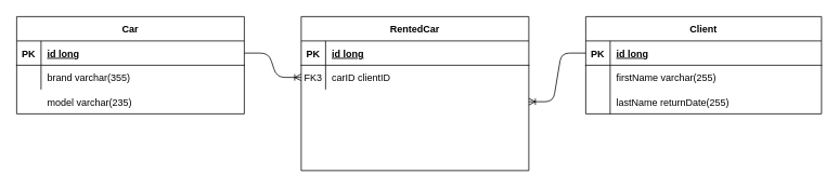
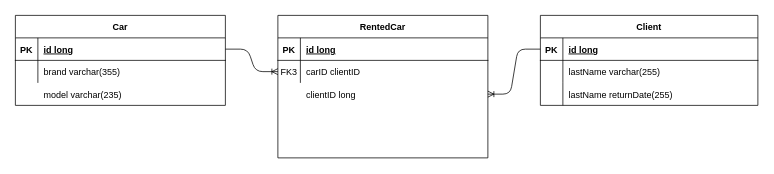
- <mxCell id="8" value="firstName varchar(255)" style="shape=partialRectangle;overflow=hidden;connectable=0;fillColor=none;top=0;left=0;bottom=0;right=0;align=left;spacingLeft=6;" parent="6" vertex="1"><mxGeometry x="30" width="260" height="30" as="geometry" /></mxCell>
+ <mxCell id="8" value="lastName varchar(255)" style="shape=partialRectangle;overflow=hidden;connectable=0;fillColor=none;top=0;left=0;bottom=0;right=0;align=left;spacingLeft=6;" parent="6" vertex="1"><mxGeometry x="30" width="260" height="30" as="geometry" /></mxCell>
+ <mxCell id="30" value="clientID long" style="shape=partialRectangle;overflow=hidden;connectable=0;fillColor=none;top=0;left=0;bottom=0;right=0;align=left;spacingLeft=6;" parent="29" vertex="1"><mxGeometry x="30" width="250" height="30" as="geometry" /></mxCell>
